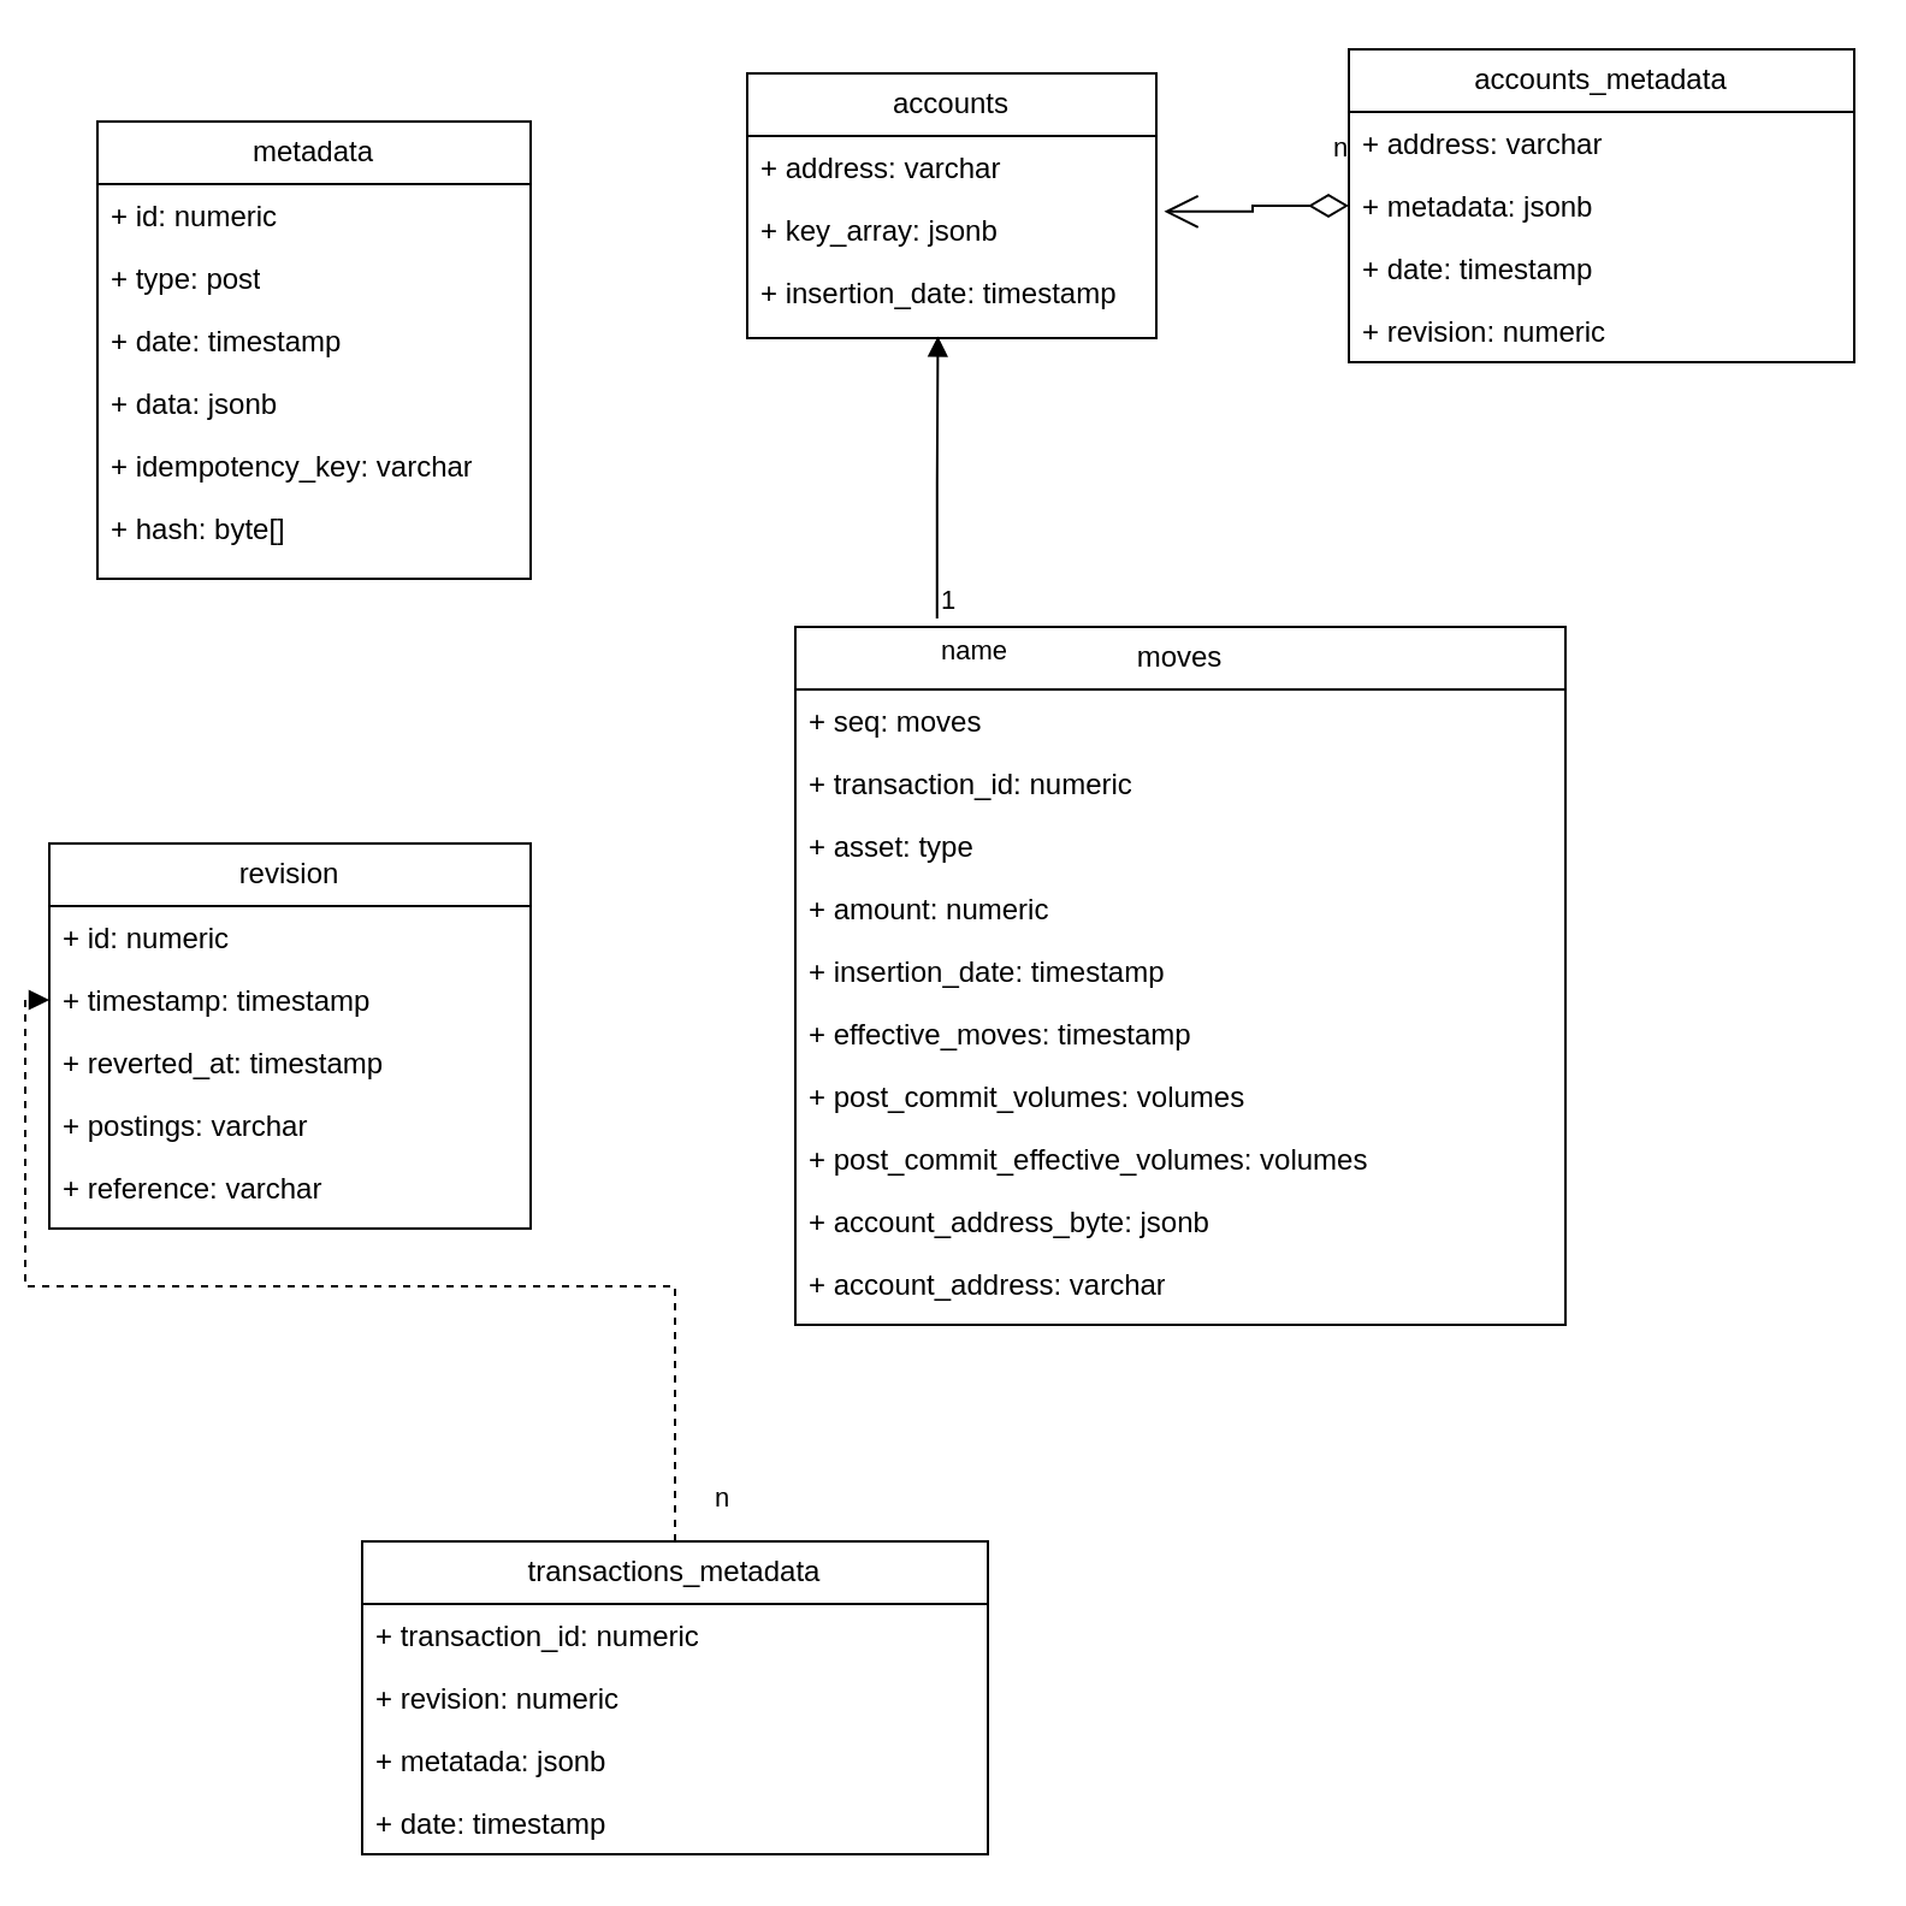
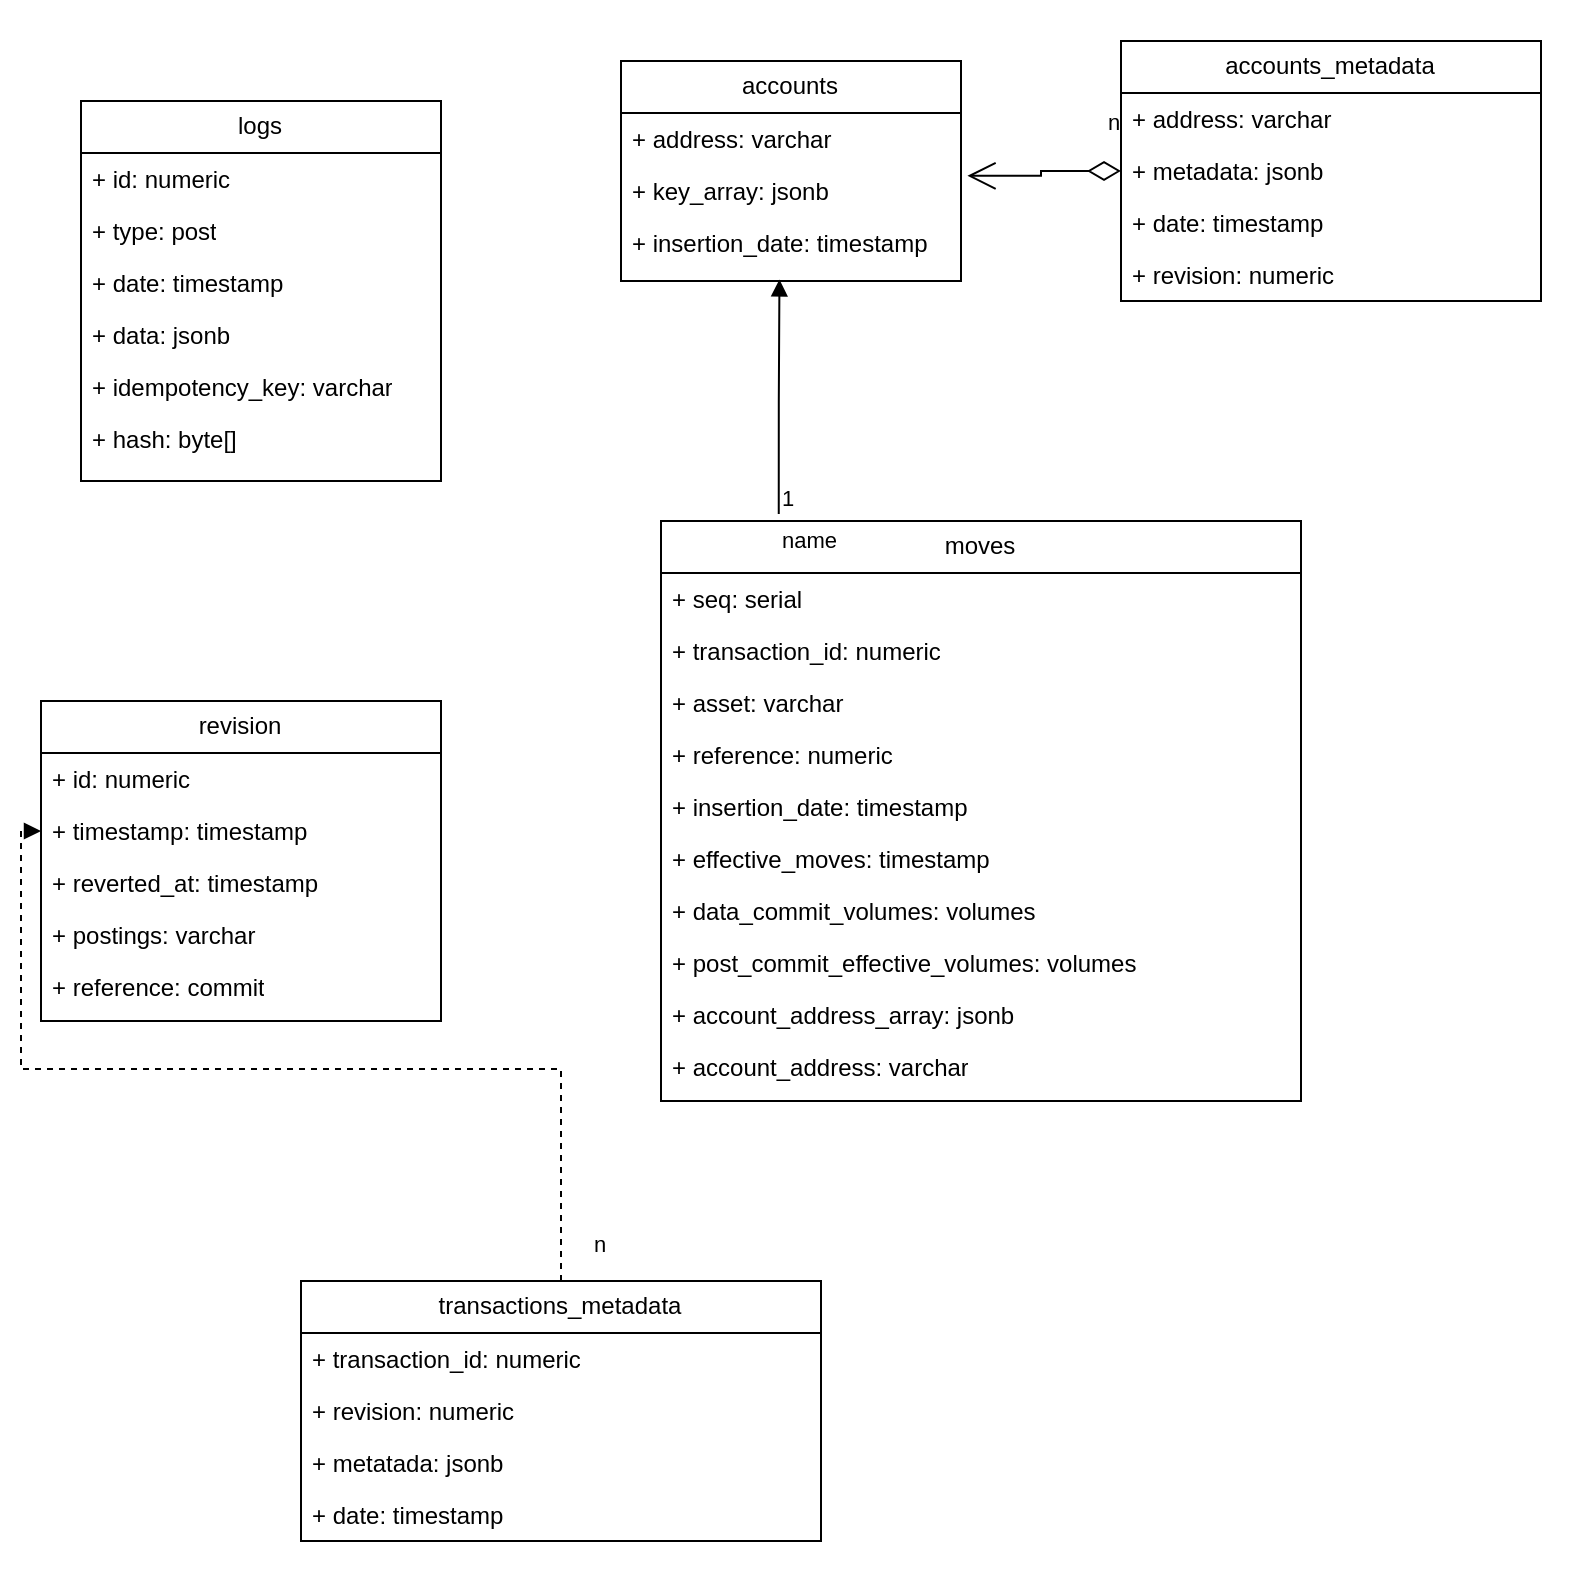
- <mxCell id="38" value="metadata" style="swimlane;fontStyle=0;childLayout=stackLayout;horizontal=1;startSize=26;fillColor=none;horizontalStack=0;resizeParent=1;resizeParentMax=0;resizeLast=0;collapsible=1;marginBottom=0;whiteSpace=wrap;html=1;" vertex="1" parent="1"><mxGeometry x="40" y="50" width="180" height="190" as="geometry" /></mxCell>
+ <mxCell id="38" value="logs" style="swimlane;fontStyle=0;childLayout=stackLayout;horizontal=1;startSize=26;fillColor=none;horizontalStack=0;resizeParent=1;resizeParentMax=0;resizeLast=0;collapsible=1;marginBottom=0;whiteSpace=wrap;html=1;" vertex="1" parent="1"><mxGeometry x="40" y="50" width="180" height="190" as="geometry" /></mxCell>
- <mxCell id="17" value="+ seq: moves" style="text;strokeColor=none;fillColor=none;align=left;verticalAlign=top;spacingLeft=4;spacingRight=4;overflow=hidden;rotatable=0;points=[[0,0.5],[1,0.5]];portConstraint=eastwest;whiteSpace=wrap;html=1;" vertex="1" parent="16"><mxGeometry y="26" width="320" height="26" as="geometry" /></mxCell>
+ <mxCell id="17" value="+ seq: serial" style="text;strokeColor=none;fillColor=none;align=left;verticalAlign=top;spacingLeft=4;spacingRight=4;overflow=hidden;rotatable=0;points=[[0,0.5],[1,0.5]];portConstraint=eastwest;whiteSpace=wrap;html=1;" vertex="1" parent="16"><mxGeometry y="26" width="320" height="26" as="geometry" /></mxCell>
- <mxCell id="19" value="+ asset: type" style="text;strokeColor=none;fillColor=none;align=left;verticalAlign=top;spacingLeft=4;spacingRight=4;overflow=hidden;rotatable=0;points=[[0,0.5],[1,0.5]];portConstraint=eastwest;whiteSpace=wrap;html=1;" vertex="1" parent="16"><mxGeometry y="78" width="320" height="26" as="geometry" /></mxCell>
+ <mxCell id="19" value="+ asset: varchar" style="text;strokeColor=none;fillColor=none;align=left;verticalAlign=top;spacingLeft=4;spacingRight=4;overflow=hidden;rotatable=0;points=[[0,0.5],[1,0.5]];portConstraint=eastwest;whiteSpace=wrap;html=1;" vertex="1" parent="16"><mxGeometry y="78" width="320" height="26" as="geometry" /></mxCell>
- <mxCell id="20" value="+ amount: numeric" style="text;strokeColor=none;fillColor=none;align=left;verticalAlign=top;spacingLeft=4;spacingRight=4;overflow=hidden;rotatable=0;points=[[0,0.5],[1,0.5]];portConstraint=eastwest;whiteSpace=wrap;html=1;" vertex="1" parent="16"><mxGeometry y="104" width="320" height="26" as="geometry" /></mxCell>
+ <mxCell id="20" value="+ reference: numeric" style="text;strokeColor=none;fillColor=none;align=left;verticalAlign=top;spacingLeft=4;spacingRight=4;overflow=hidden;rotatable=0;points=[[0,0.5],[1,0.5]];portConstraint=eastwest;whiteSpace=wrap;html=1;" vertex="1" parent="16"><mxGeometry y="104" width="320" height="26" as="geometry" /></mxCell>
- <mxCell id="23" value="+ post_commit_volumes: volumes" style="text;strokeColor=none;fillColor=none;align=left;verticalAlign=top;spacingLeft=4;spacingRight=4;overflow=hidden;rotatable=0;points=[[0,0.5],[1,0.5]];portConstraint=eastwest;whiteSpace=wrap;html=1;" vertex="1" parent="16"><mxGeometry y="182" width="320" height="26" as="geometry" /></mxCell>
+ <mxCell id="23" value="+ data_commit_volumes: volumes" style="text;strokeColor=none;fillColor=none;align=left;verticalAlign=top;spacingLeft=4;spacingRight=4;overflow=hidden;rotatable=0;points=[[0,0.5],[1,0.5]];portConstraint=eastwest;whiteSpace=wrap;html=1;" vertex="1" parent="16"><mxGeometry y="182" width="320" height="26" as="geometry" /></mxCell>
- <mxCell id="15" value="+ reference: varchar" style="text;strokeColor=none;fillColor=none;align=left;verticalAlign=top;spacingLeft=4;spacingRight=4;overflow=hidden;rotatable=0;points=[[0,0.5],[1,0.5]];portConstraint=eastwest;whiteSpace=wrap;html=1;" vertex="1" parent="10"><mxGeometry y="130" width="200" height="30" as="geometry" /></mxCell>
+ <mxCell id="15" value="+ reference: commit" style="text;strokeColor=none;fillColor=none;align=left;verticalAlign=top;spacingLeft=4;spacingRight=4;overflow=hidden;rotatable=0;points=[[0,0.5],[1,0.5]];portConstraint=eastwest;whiteSpace=wrap;html=1;" vertex="1" parent="10"><mxGeometry y="130" width="200" height="30" as="geometry" /></mxCell>
- <mxCell id="25" value="+ account_address_byte: jsonb" style="text;strokeColor=none;fillColor=none;align=left;verticalAlign=top;spacingLeft=4;spacingRight=4;overflow=hidden;rotatable=0;points=[[0,0.5],[1,0.5]];portConstraint=eastwest;whiteSpace=wrap;html=1;" vertex="1" parent="16"><mxGeometry y="234" width="320" height="26" as="geometry" /></mxCell>
+ <mxCell id="25" value="+ account_address_array: jsonb" style="text;strokeColor=none;fillColor=none;align=left;verticalAlign=top;spacingLeft=4;spacingRight=4;overflow=hidden;rotatable=0;points=[[0,0.5],[1,0.5]];portConstraint=eastwest;whiteSpace=wrap;html=1;" vertex="1" parent="16"><mxGeometry y="234" width="320" height="26" as="geometry" /></mxCell>
